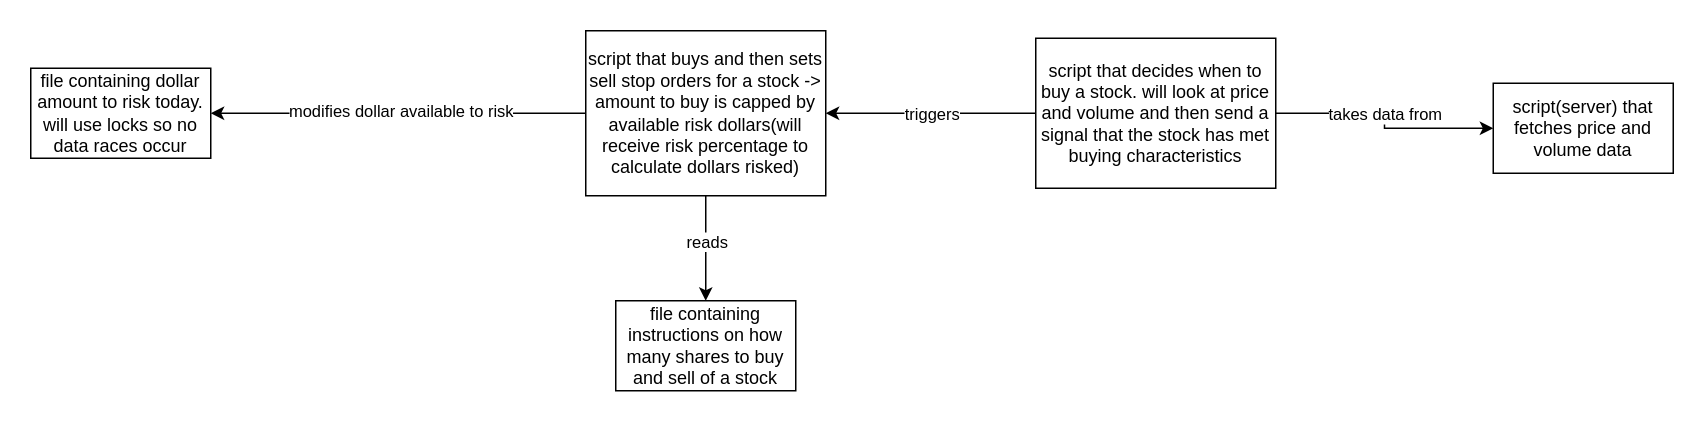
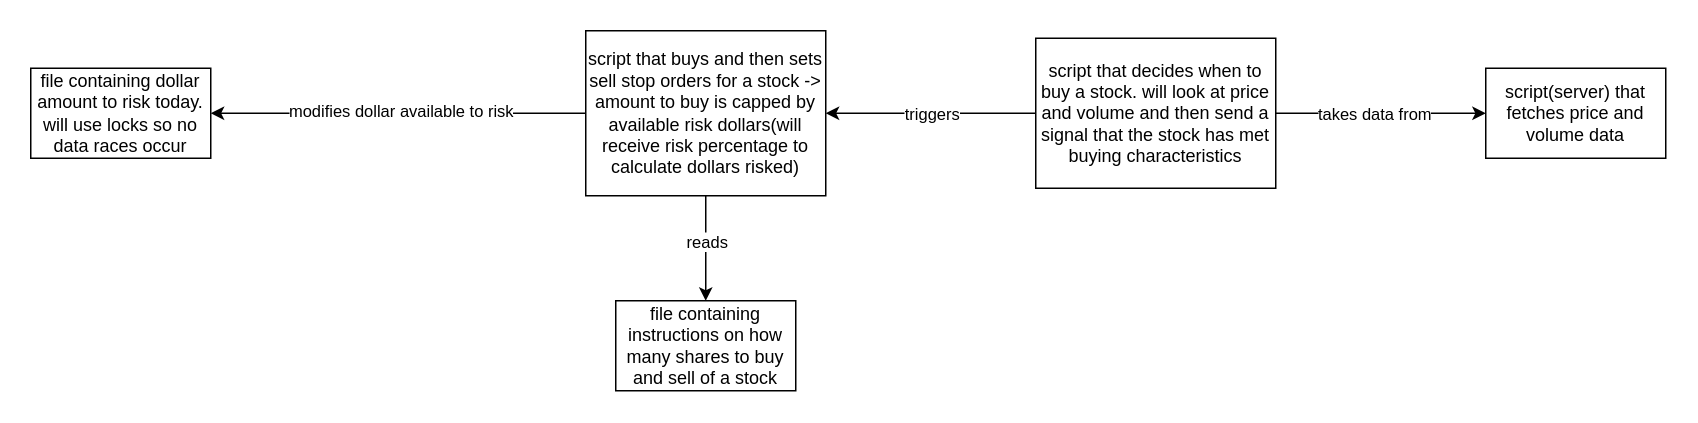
- <mxCell id="14" value="script(server) that fetches price and volume data" style="whiteSpace=wrap;html=1;" vertex="1" parent="1"><mxGeometry x="995" y="55" width="120" height="60" as="geometry" /></mxCell>
+ <mxCell id="14" value="script(server) that fetches price and volume data" style="whiteSpace=wrap;html=1;" vertex="1" parent="1"><mxGeometry x="990" y="45" width="120" height="60" as="geometry" /></mxCell>
